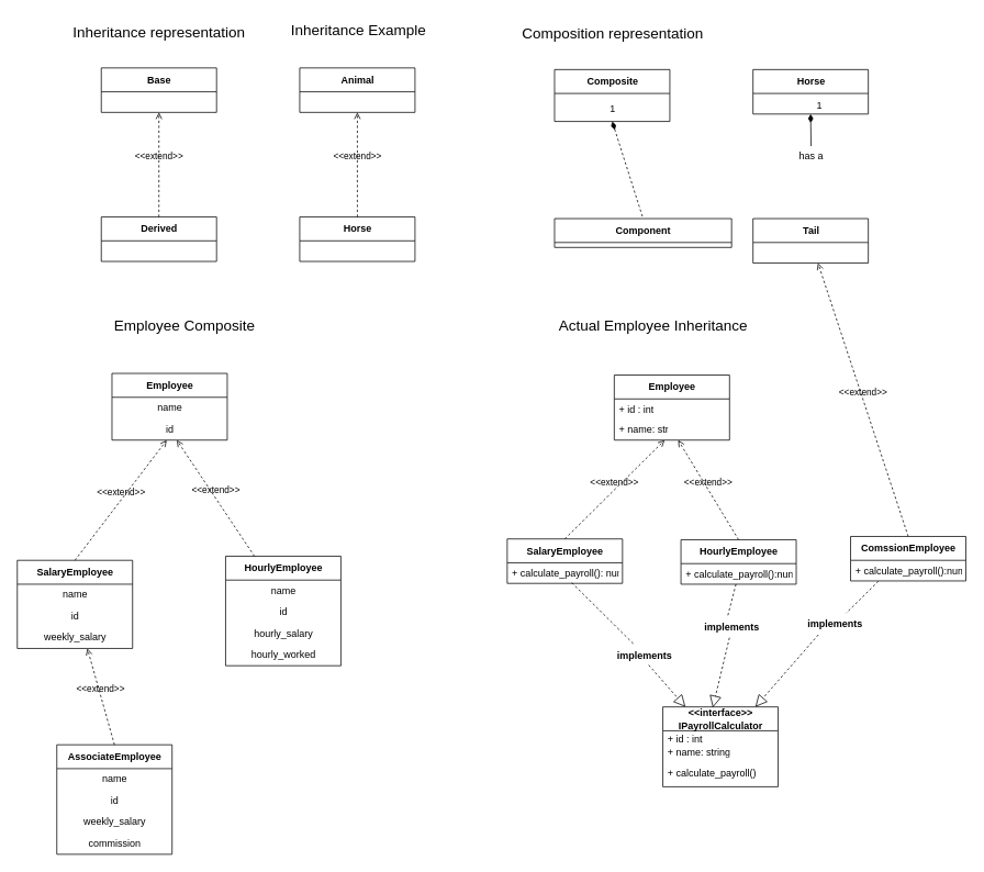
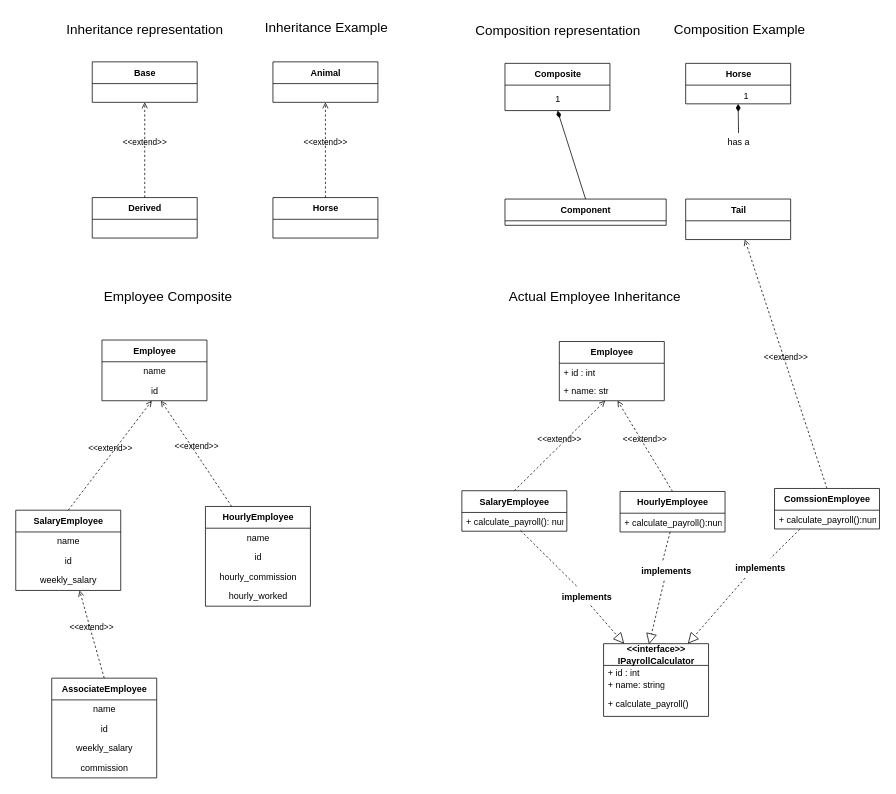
+ <mxCell id="16" value="&lt;font style=&quot;font-size: 18px;&quot;&gt;Composition Example&lt;/font&gt;" style="text;html=1;align=center;verticalAlign=middle;resizable=0;points=[];autosize=1;strokeColor=none;fillColor=none;" vertex="1" parent="1"><mxGeometry x="888" y="22" width="193" height="34" as="geometry" /></mxCell>
- <mxCell id="17" value="" style="endArrow=none;startArrow=diamondThin;endFill=0;startFill=1;html=1;verticalAlign=bottom;labelBackgroundColor=none;strokeWidth=1;startSize=8;endSize=8;fontSize=18;exitX=0.5;exitY=1;exitDx=0;exitDy=0;entryX=0.5;entryY=0;entryDx=0;entryDy=0;dashed=1;" edge="1" parent="1" source="10" target="12"><mxGeometry width="160" relative="1" as="geometry"><mxPoint x="618" y="192" as="sourcePoint" /><mxPoint x="778" y="192" as="targetPoint" /></mxGeometry></mxCell>
+ <mxCell id="17" value="" style="endArrow=none;startArrow=diamondThin;endFill=0;startFill=1;html=1;verticalAlign=bottom;labelBackgroundColor=none;strokeWidth=1;startSize=8;endSize=8;fontSize=18;exitX=0.5;exitY=1;exitDx=0;exitDy=0;entryX=0.5;entryY=0;entryDx=0;entryDy=0;" edge="1" parent="1" source="10" target="12"><mxGeometry width="160" relative="1" as="geometry"><mxPoint x="618" y="192" as="sourcePoint" /><mxPoint x="778" y="192" as="targetPoint" /></mxGeometry></mxCell>
- <mxCell id="33" value="hourly_salary" style="text;html=1;align=center;verticalAlign=middle;resizable=0;points=[];autosize=1;strokeColor=none;fillColor=none;fontSize=12;" vertex="1" parent="30"><mxGeometry y="81" width="140" height="26" as="geometry" /></mxCell>
+ <mxCell id="33" value="hourly_commission" style="text;html=1;align=center;verticalAlign=middle;resizable=0;points=[];autosize=1;strokeColor=none;fillColor=none;fontSize=12;" vertex="1" parent="30"><mxGeometry y="81" width="140" height="26" as="geometry" /></mxCell>
